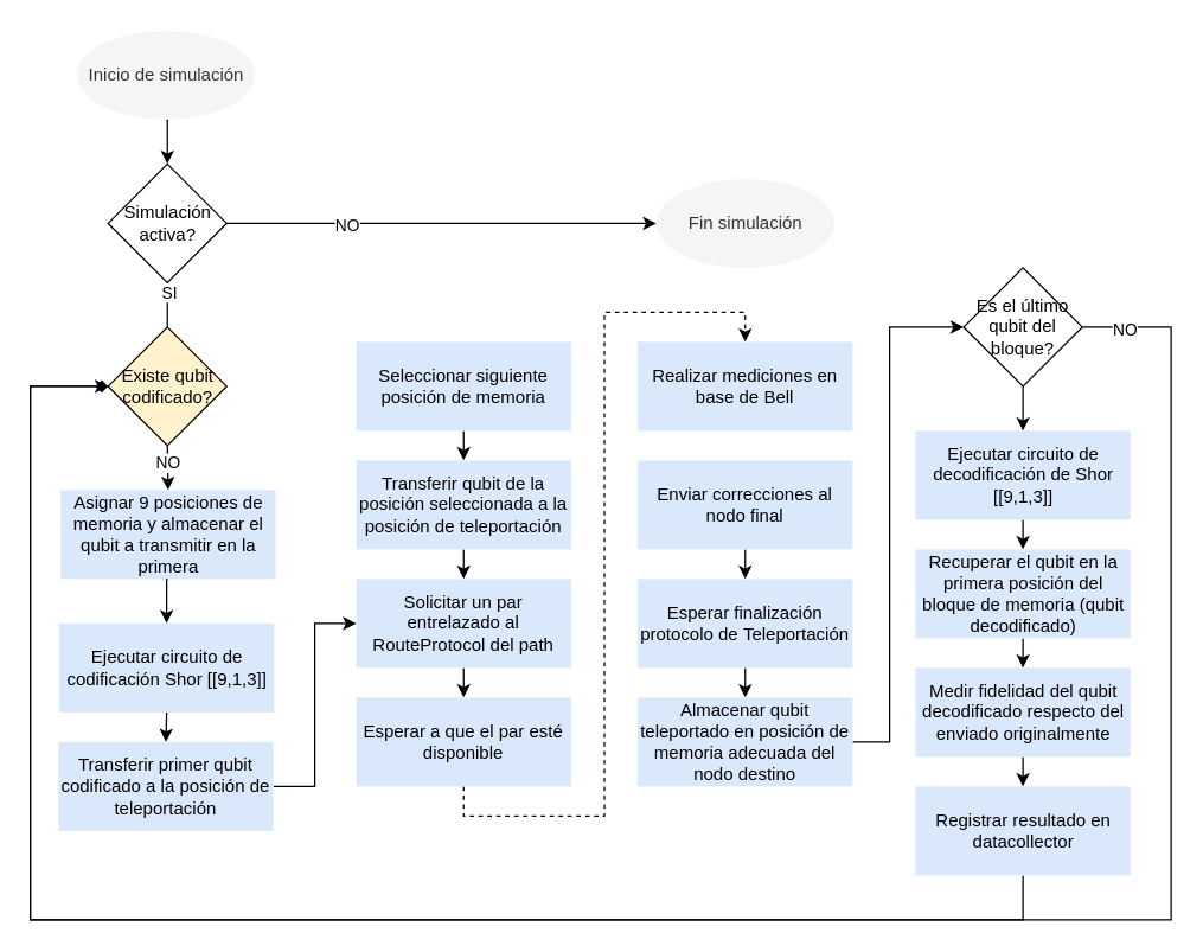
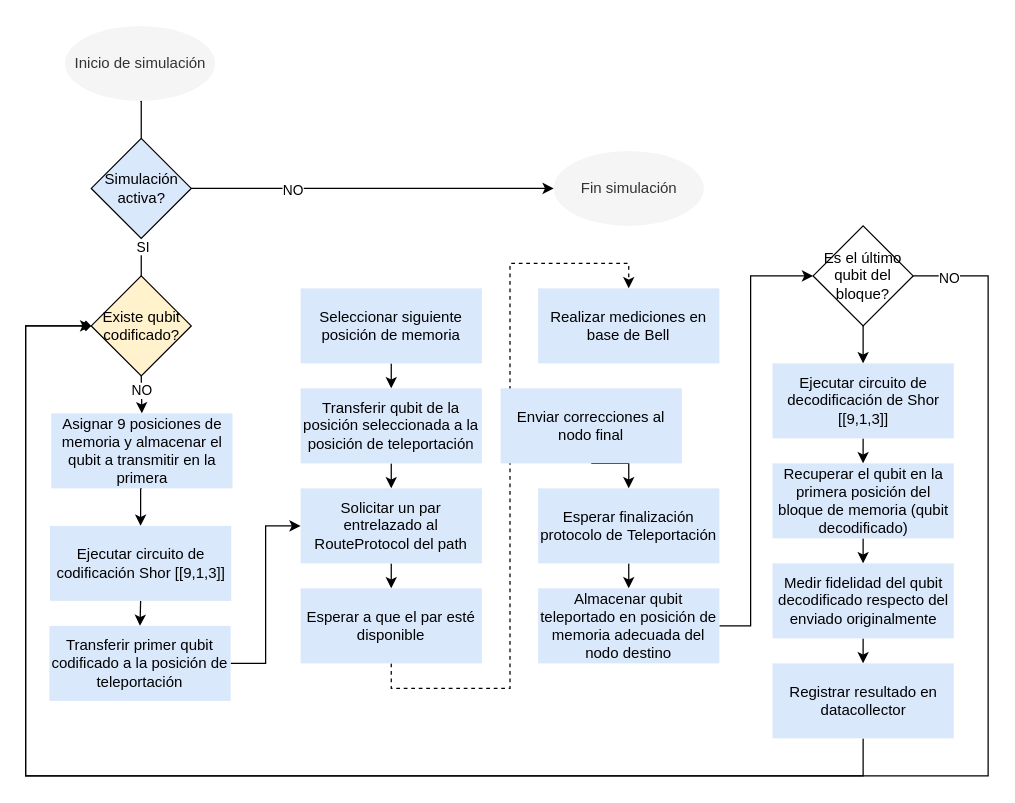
- <mxCell id="2" style="edgeStyle=orthogonalEdgeStyle;rounded=0;orthogonalLoop=1;jettySize=auto;html=1;exitX=0.5;exitY=1;exitDx=0;exitDy=0;entryX=0.5;entryY=0;entryDx=0;entryDy=0;" parent="1" source="3" target="10" edge="1"><mxGeometry relative="1" as="geometry" /></mxCell>
+ <mxCell id="2" style="edgeStyle=orthogonalEdgeStyle;rounded=0;orthogonalLoop=1;jettySize=auto;html=1;exitX=0.5;exitY=1;exitDx=0;exitDy=0;entryX=0.5;entryY=0;entryDx=0;entryDy=0;endArrow=none;" parent="1" source="3" target="10" edge="1"><mxGeometry relative="1" as="geometry" /></mxCell>
- <mxCell id="10" value="Simulación activa?" style="rhombus;whiteSpace=wrap;html=1;" parent="1" vertex="1"><mxGeometry x="72.5" y="110" width="80" height="80" as="geometry" /></mxCell>
+ <mxCell id="10" value="Simulación activa?" style="rhombus;whiteSpace=wrap;html=1;fillColor=#dae8fc;" parent="1" vertex="1"><mxGeometry x="72.5" y="110" width="80" height="80" as="geometry" /></mxCell>
- <mxCell id="20" value="Enviar correcciones al nodo final" style="rounded=0;whiteSpace=wrap;html=1;fillColor=#dae8fc;strokeColor=none;" parent="1" vertex="1"><mxGeometry x="430" y="310" width="145" height="60" as="geometry" /></mxCell>
+ <mxCell id="20" value="Enviar correcciones al nodo final" style="rounded=0;whiteSpace=wrap;html=1;fillColor=#dae8fc;strokeColor=none;" parent="1" vertex="1"><mxGeometry x="400" y="310" width="145" height="60" as="geometry" /></mxCell>
